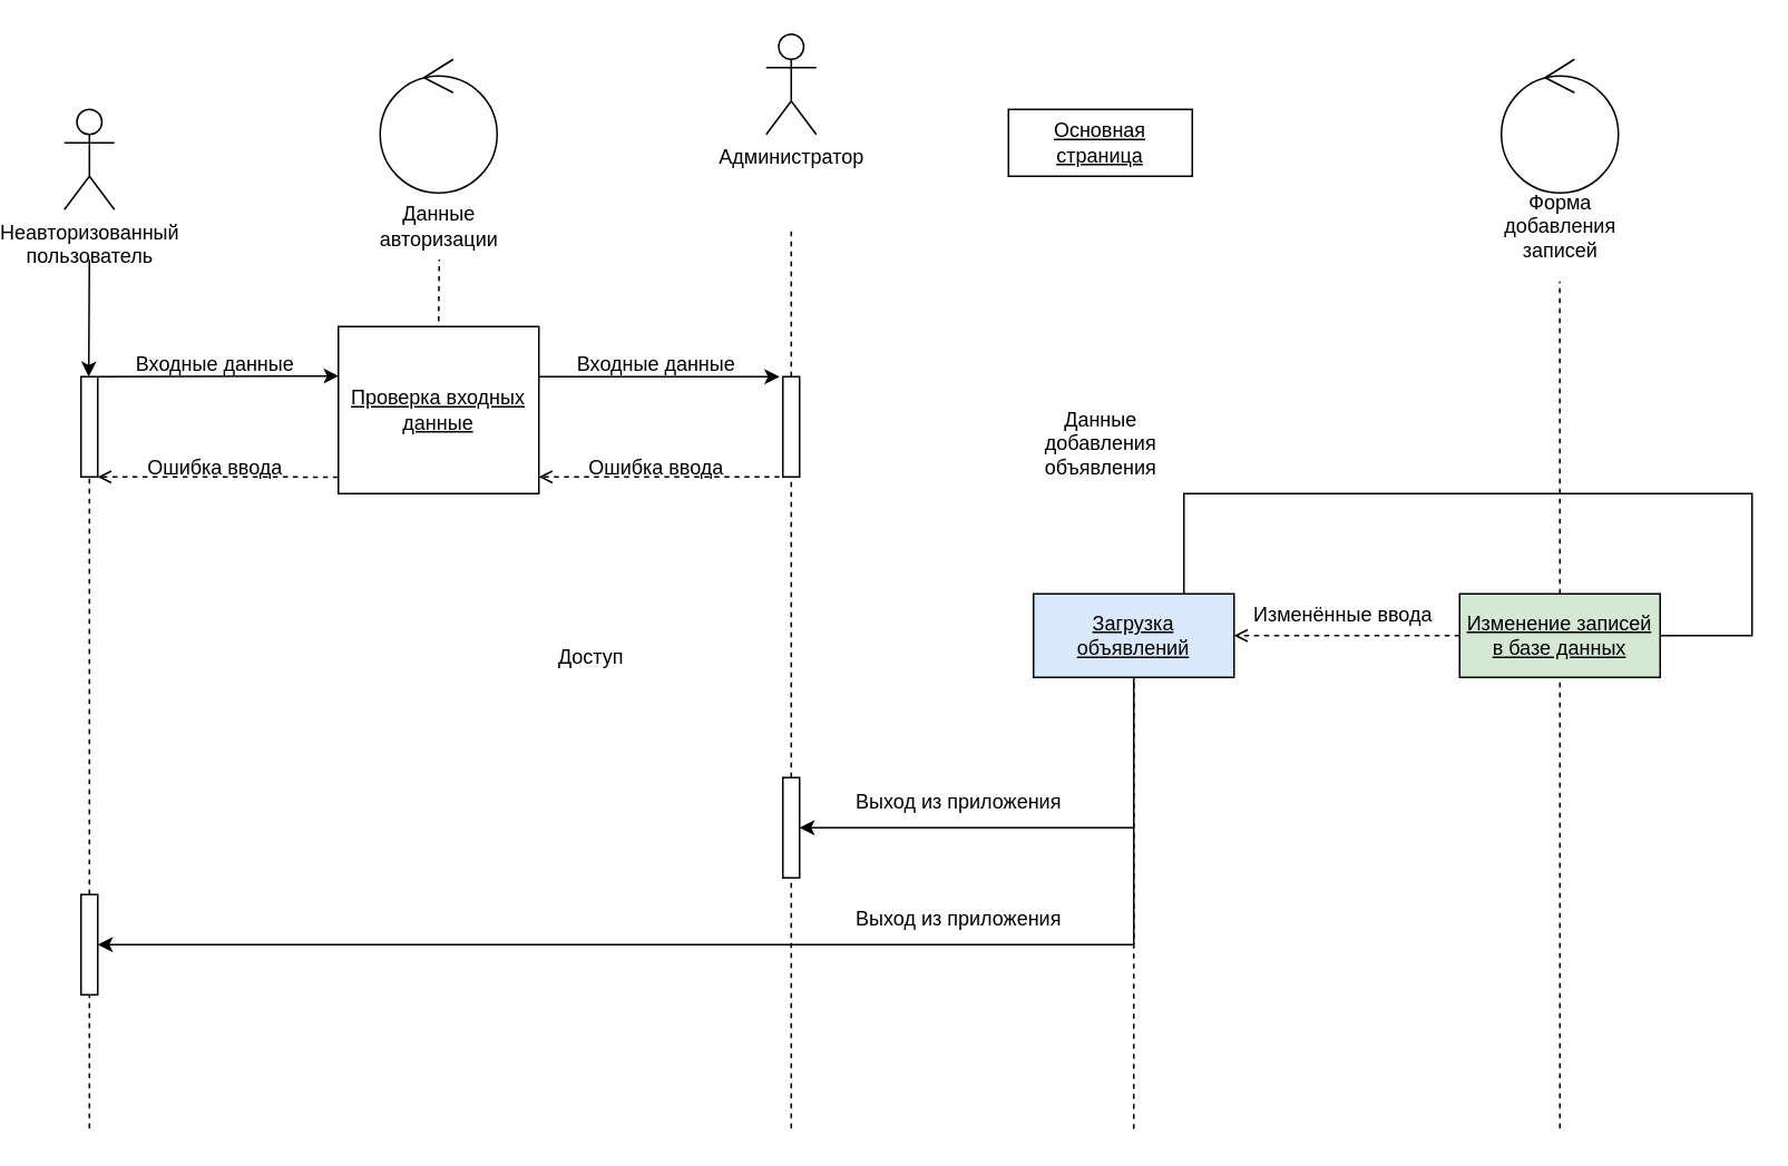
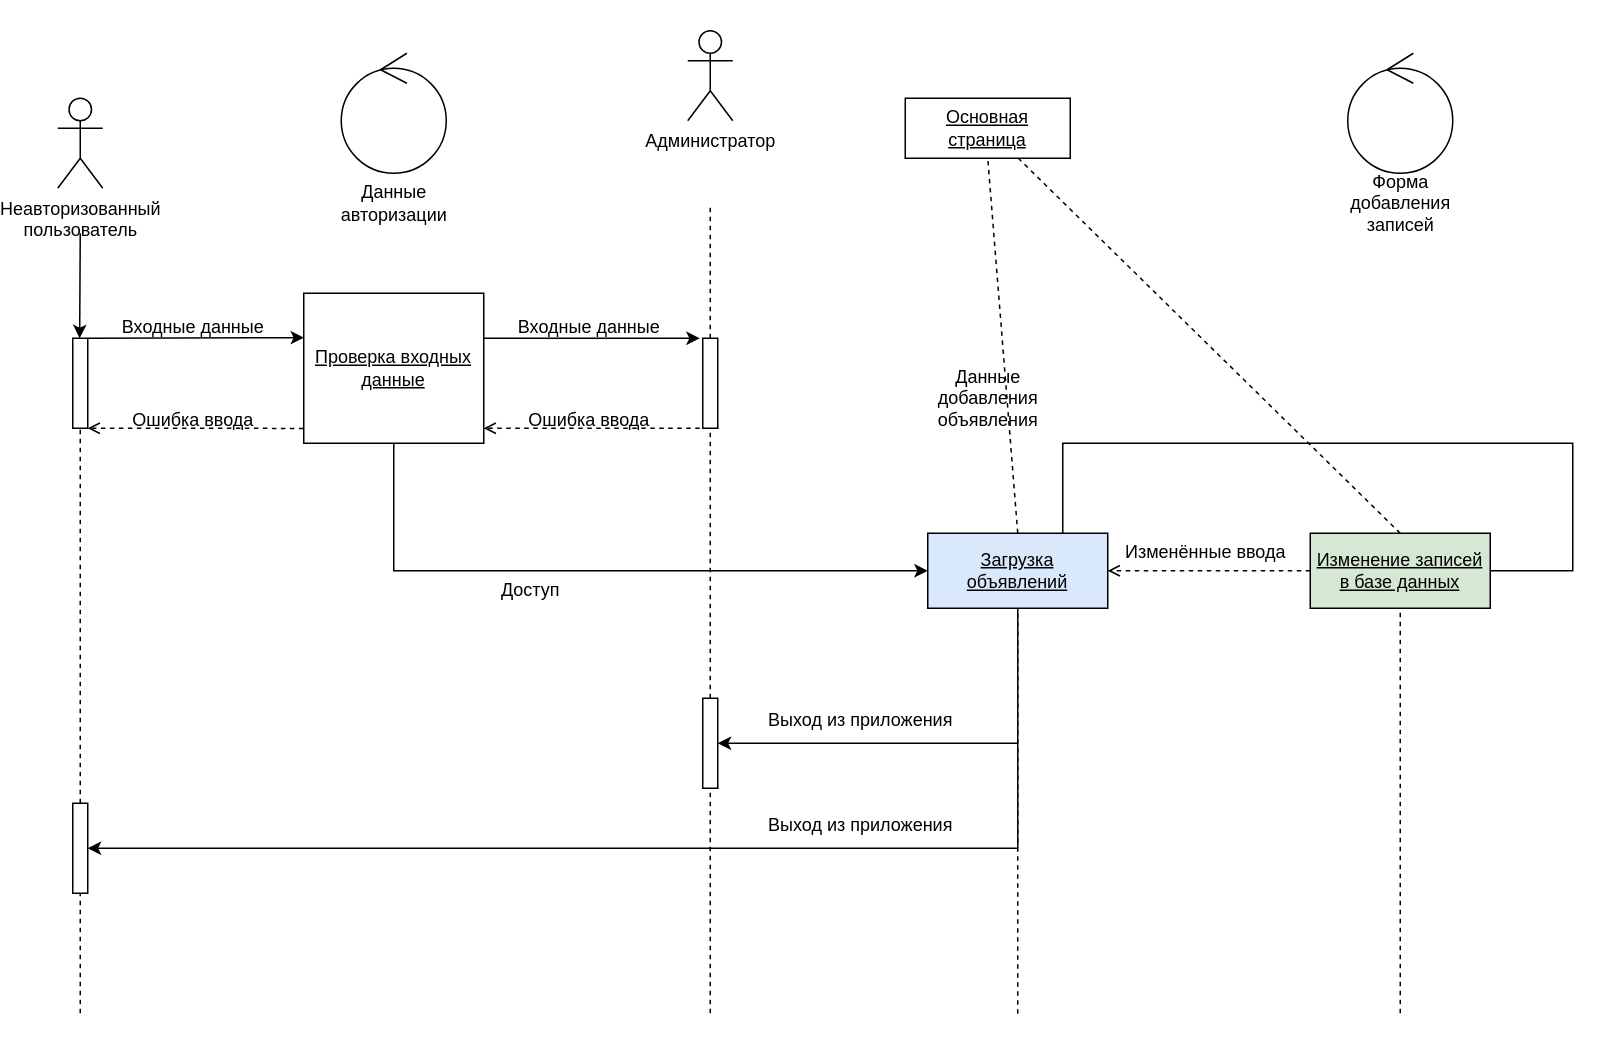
- <mxCell id="10" value="" style="endArrow=none;dashed=1;html=1;rounded=0;entryX=0.504;entryY=0.996;entryDx=0;entryDy=0;entryPerimeter=0;exitX=0.5;exitY=-0.032;exitDx=0;exitDy=0;exitPerimeter=0;" edge="1" parent="1" source="7" target="9"><mxGeometry width="50" height="50" relative="1" as="geometry"><mxPoint x="149" y="215" as="sourcePoint" /><mxPoint x="220" as="targetPoint" y="155" /></mxGeometry></mxCell>
+ <mxCell id="23" value="" style="endArrow=none;dashed=1;html=1;rounded=0;exitX=0.5;exitY=0;exitDx=0;exitDy=0;entryX=0.5;entryY=1;entryDx=0;entryDy=0;" edge="1" parent="1" source="21" target="22"><mxGeometry width="50" height="50" relative="1" as="geometry"><mxPoint x="650" y="263" as="sourcePoint" /><mxPoint x="650" y="173" as="targetPoint" /></mxGeometry></mxCell>
- <mxCell id="29" value="" style="endArrow=none;dashed=1;html=1;rounded=0;exitX=0.5;exitY=0;exitDx=0;exitDy=0;entryX=0.499;entryY=1.049;entryDx=0;entryDy=0;entryPerimeter=0;" edge="1" parent="1" source="28" target="31"><mxGeometry width="50" height="50" relative="1" as="geometry"><mxPoint x="914.71" y="343" as="sourcePoint" /><mxPoint x="870" y="175" as="targetPoint" /></mxGeometry></mxCell>
+ <mxCell id="29" value="" style="endArrow=none;dashed=1;html=1;rounded=0;exitX=0.5;exitY=0;exitDx=0;exitDy=0;" edge="1" parent="1" source="28" target="22"><mxGeometry width="50" height="50" relative="1" as="geometry"><mxPoint x="914.71" y="343" as="sourcePoint" /><mxPoint x="870" y="175" as="targetPoint" /></mxGeometry></mxCell>
+ <mxCell id="24" value="" style="endArrow=classic;html=1;rounded=0;exitX=0.5;exitY=1;exitDx=0;exitDy=0;entryX=0;entryY=0.5;entryDx=0;entryDy=0;" edge="1" parent="1" source="7" target="21"><mxGeometry width="50" height="50" relative="1" as="geometry"><mxPoint x="190.4" y="345" as="sourcePoint" /><mxPoint x="240" y="415" as="targetPoint" /><Array as="points"><mxPoint x="244" y="380" /></Array></mxGeometry></mxCell>
